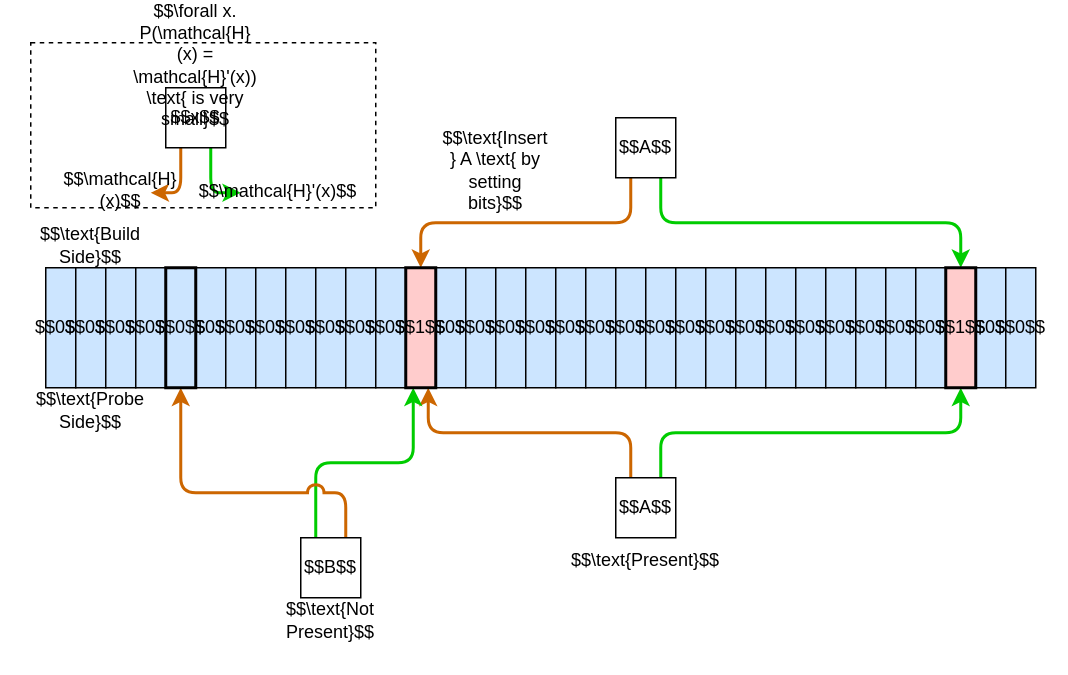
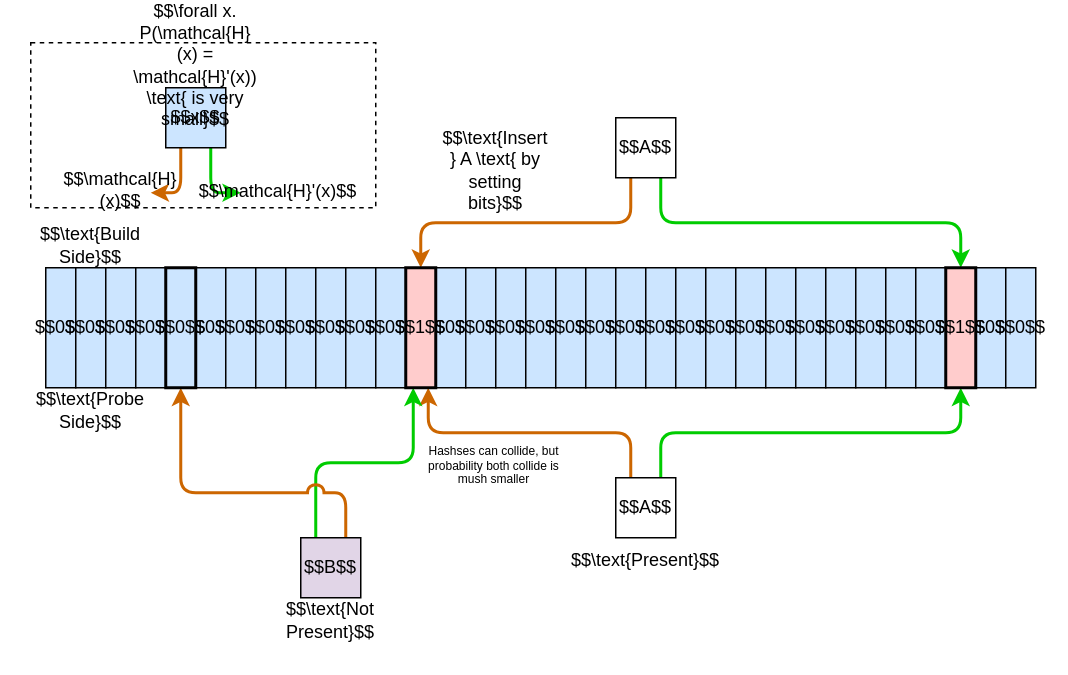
- <mxCell id="48" value="$$x$$" style="rounded=0;whiteSpace=wrap;html=1;" vertex="1" parent="1"><mxGeometry x="110" y="50" width="40" height="40" as="geometry" /></mxCell>
+ <mxCell id="48" value="$$x$$" style="rounded=0;whiteSpace=wrap;html=1;fillColor=#cce5ff;" vertex="1" parent="1"><mxGeometry x="110" y="50" width="40" height="40" as="geometry" /></mxCell>
+ <mxCell id="53" value="Hashses can collide, but probability both collide is mush smaller" style="text;html=1;strokeColor=none;fillColor=none;align=center;verticalAlign=middle;whiteSpace=wrap;rounded=0;dashed=1;fontSize=8;" vertex="1" parent="1"><mxGeometry x="279" y="287" width="100" height="30" as="geometry" /></mxCell>
- <mxCell id="47" value="$$B$$" style="rounded=0;whiteSpace=wrap;html=1;" vertex="1" parent="1"><mxGeometry x="200" y="350" width="40" height="40" as="geometry" /></mxCell>
+ <mxCell id="47" value="$$B$$" style="rounded=0;whiteSpace=wrap;html=1;fillColor=#e1d5e7;" vertex="1" parent="1"><mxGeometry x="200" y="350" width="40" height="40" as="geometry" /></mxCell>
